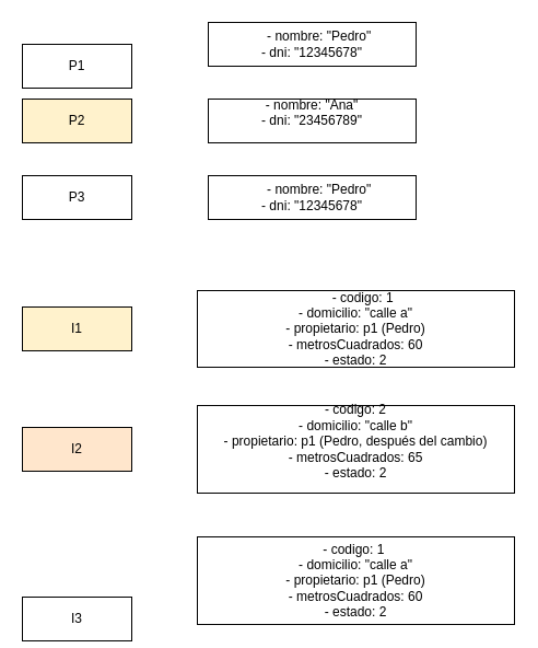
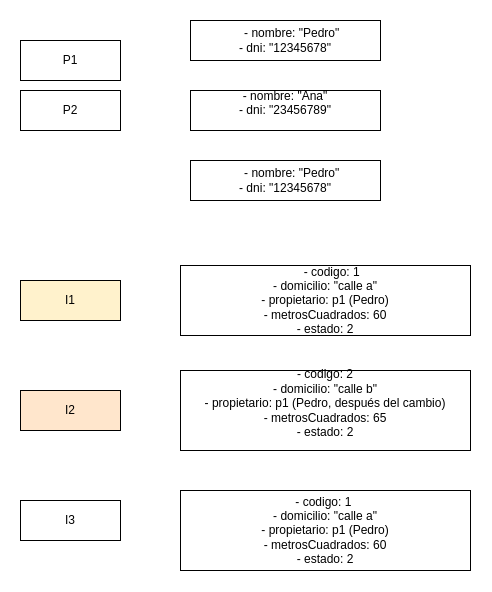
- <mxCell id="3" value="P2" style="rounded=0;whiteSpace=wrap;html=1;fillColor=#fff2cc;" vertex="1" parent="1"><mxGeometry x="20" y="90" width="100" height="40" as="geometry" /></mxCell>
+ <mxCell id="3" value="P2" style="rounded=0;whiteSpace=wrap;html=1;" vertex="1" parent="1"><mxGeometry x="20" y="90" width="100" height="40" as="geometry" /></mxCell>
- <mxCell id="4" value="P3" style="rounded=0;whiteSpace=wrap;html=1;" vertex="1" parent="1"><mxGeometry x="20" y="160" width="100" height="40" as="geometry" /></mxCell>
- <mxCell id="6" value="I3" style="rounded=0;whiteSpace=wrap;html=1;" vertex="1" parent="1"><mxGeometry x="20" y="545" width="100" height="40" as="geometry" /></mxCell>
+ <mxCell id="6" value="I3" style="rounded=0;whiteSpace=wrap;html=1;" vertex="1" parent="1"><mxGeometry x="20" y="500" width="100" height="40" as="geometry" /></mxCell>
